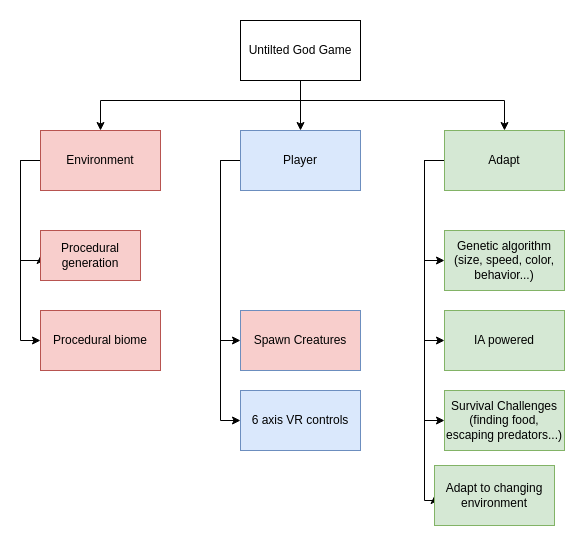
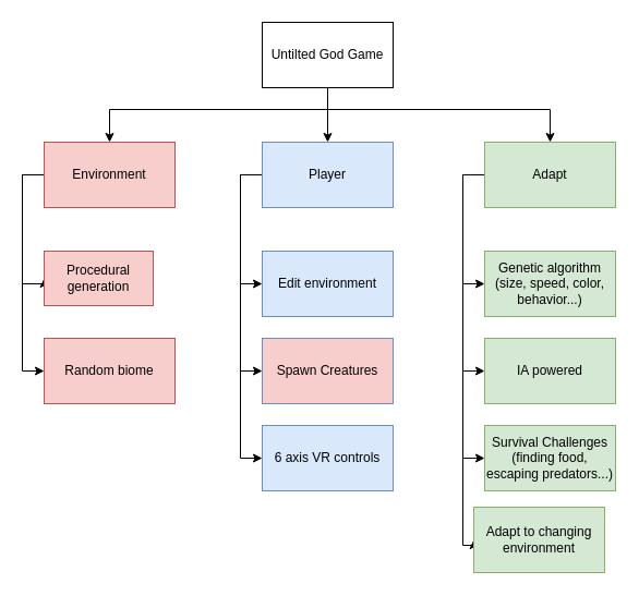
+ <mxCell id="9" style="edgeStyle=orthogonalEdgeStyle;rounded=0;orthogonalLoop=1;jettySize=auto;html=1;entryX=0;entryY=0.5;entryDx=0;entryDy=0;" edge="1" parent="1" source="12" target="20"><mxGeometry relative="1" as="geometry"><Array as="points"><mxPoint x="220" y="160" /><mxPoint x="220" y="260" /></Array></mxGeometry></mxCell>
+ <mxCell id="20" value="Edit environment" style="rounded=0;whiteSpace=wrap;html=1;fillColor=#dae8fc;strokeColor=#6c8ebf;" vertex="1" parent="1"><mxGeometry x="240" y="230" width="120" height="60" as="geometry" /></mxCell>
- <mxCell id="19" value="Procedural biome" style="rounded=0;whiteSpace=wrap;html=1;fillColor=#f8cecc;strokeColor=#b85450;" vertex="1" parent="1"><mxGeometry x="40" y="310" width="120" height="60" as="geometry" /></mxCell>
+ <mxCell id="19" value="Random biome" style="rounded=0;whiteSpace=wrap;html=1;fillColor=#f8cecc;strokeColor=#b85450;" vertex="1" parent="1"><mxGeometry x="40" y="310" width="120" height="60" as="geometry" /></mxCell>
